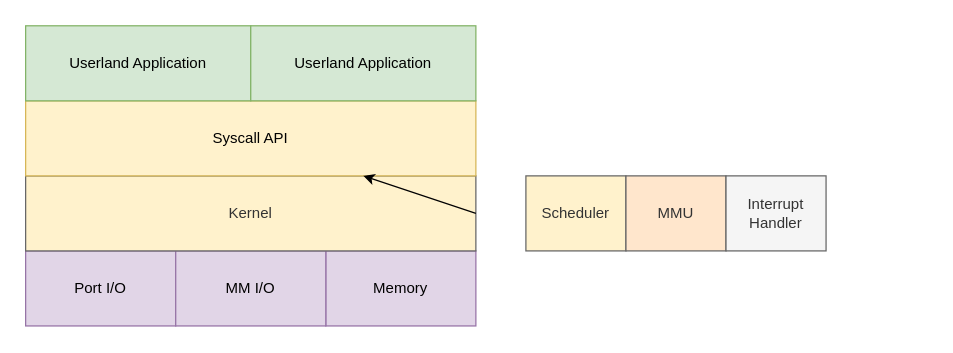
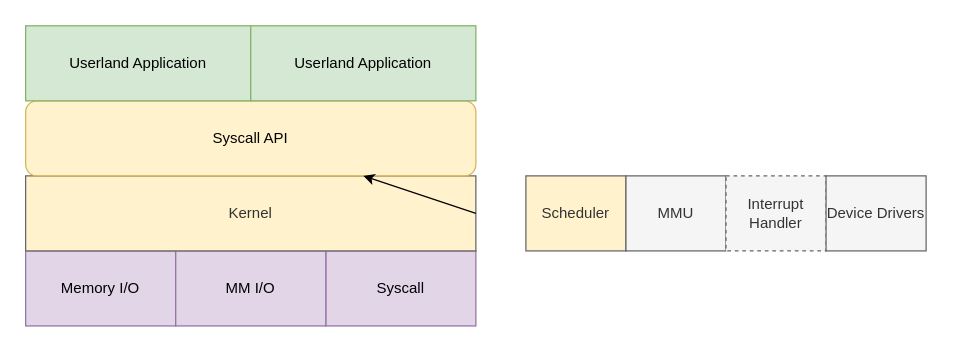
- <mxCell id="6" value="Syscall API" style="rounded=0;whiteSpace=wrap;html=1;fillColor=#fff2cc;strokeColor=#d6b656;" vertex="1" parent="1"><mxGeometry x="20" y="80" width="360" height="60" as="geometry" /></mxCell>
+ <mxCell id="6" value="Syscall API" style="whiteSpace=wrap;html=1;fillColor=#fff2cc;strokeColor=#d6b656;rounded=1;" vertex="1" parent="1"><mxGeometry x="20" y="80" width="360" height="60" as="geometry" /></mxCell>
- <mxCell id="10" value="MMU" style="rounded=0;whiteSpace=wrap;html=1;fillColor=#ffe6cc;strokeColor=#666666;fontColor=#333333;" vertex="1" parent="1"><mxGeometry x="500" y="140" width="80" height="60" as="geometry" /></mxCell>
+ <mxCell id="10" value="MMU" style="rounded=0;whiteSpace=wrap;html=1;fillColor=#f5f5f5;strokeColor=#666666;fontColor=#333333;" vertex="1" parent="1"><mxGeometry x="500" y="140" width="80" height="60" as="geometry" /></mxCell>
- <mxCell id="12" value="Interrupt Handler" style="rounded=0;whiteSpace=wrap;html=1;fillColor=#f5f5f5;strokeColor=#666666;fontColor=#333333;" vertex="1" parent="1"><mxGeometry x="580" y="140" width="80" height="60" as="geometry" /></mxCell>
+ <mxCell id="12" value="Interrupt Handler" style="rounded=0;whiteSpace=wrap;html=1;fillColor=#f5f5f5;strokeColor=#666666;fontColor=#333333;dashed=1;" vertex="1" parent="1"><mxGeometry x="580" y="140" width="80" height="60" as="geometry" /></mxCell>
+ <mxCell id="13" value="Device Drivers" style="rounded=0;whiteSpace=wrap;html=1;fillColor=#f5f5f5;strokeColor=#666666;fontColor=#333333;" vertex="1" parent="1"><mxGeometry x="660" y="140" width="80" height="60" as="geometry" /></mxCell>
- <mxCell id="2" value="Port I/O" style="rounded=0;whiteSpace=wrap;html=1;fillColor=#e1d5e7;strokeColor=#9673a6;" vertex="1" parent="1"><mxGeometry x="20" y="200" width="120" height="60" as="geometry" /></mxCell>
+ <mxCell id="2" value="Memory I/O" style="rounded=0;whiteSpace=wrap;html=1;fillColor=#e1d5e7;strokeColor=#9673a6;" vertex="1" parent="1"><mxGeometry x="20" y="200" width="120" height="60" as="geometry" /></mxCell>
- <mxCell id="3" value="Memory" style="rounded=0;whiteSpace=wrap;html=1;fillColor=#e1d5e7;strokeColor=#9673a6;" vertex="1" parent="1"><mxGeometry x="260" y="200" width="120" height="60" as="geometry" /></mxCell>
+ <mxCell id="3" value="Syscall" style="rounded=0;whiteSpace=wrap;html=1;fillColor=#e1d5e7;strokeColor=#9673a6;" vertex="1" parent="1"><mxGeometry x="260" y="200" width="120" height="60" as="geometry" /></mxCell>
